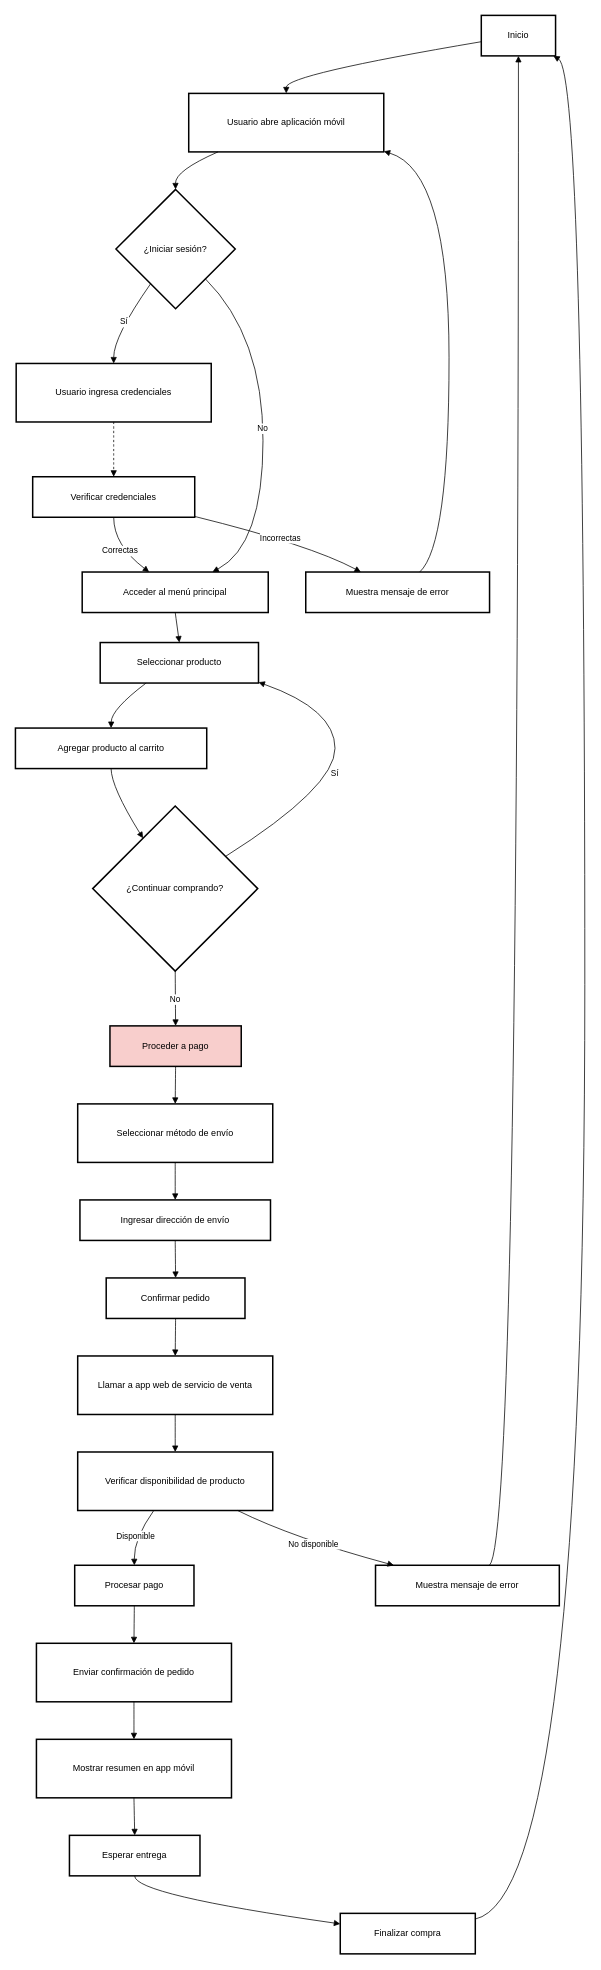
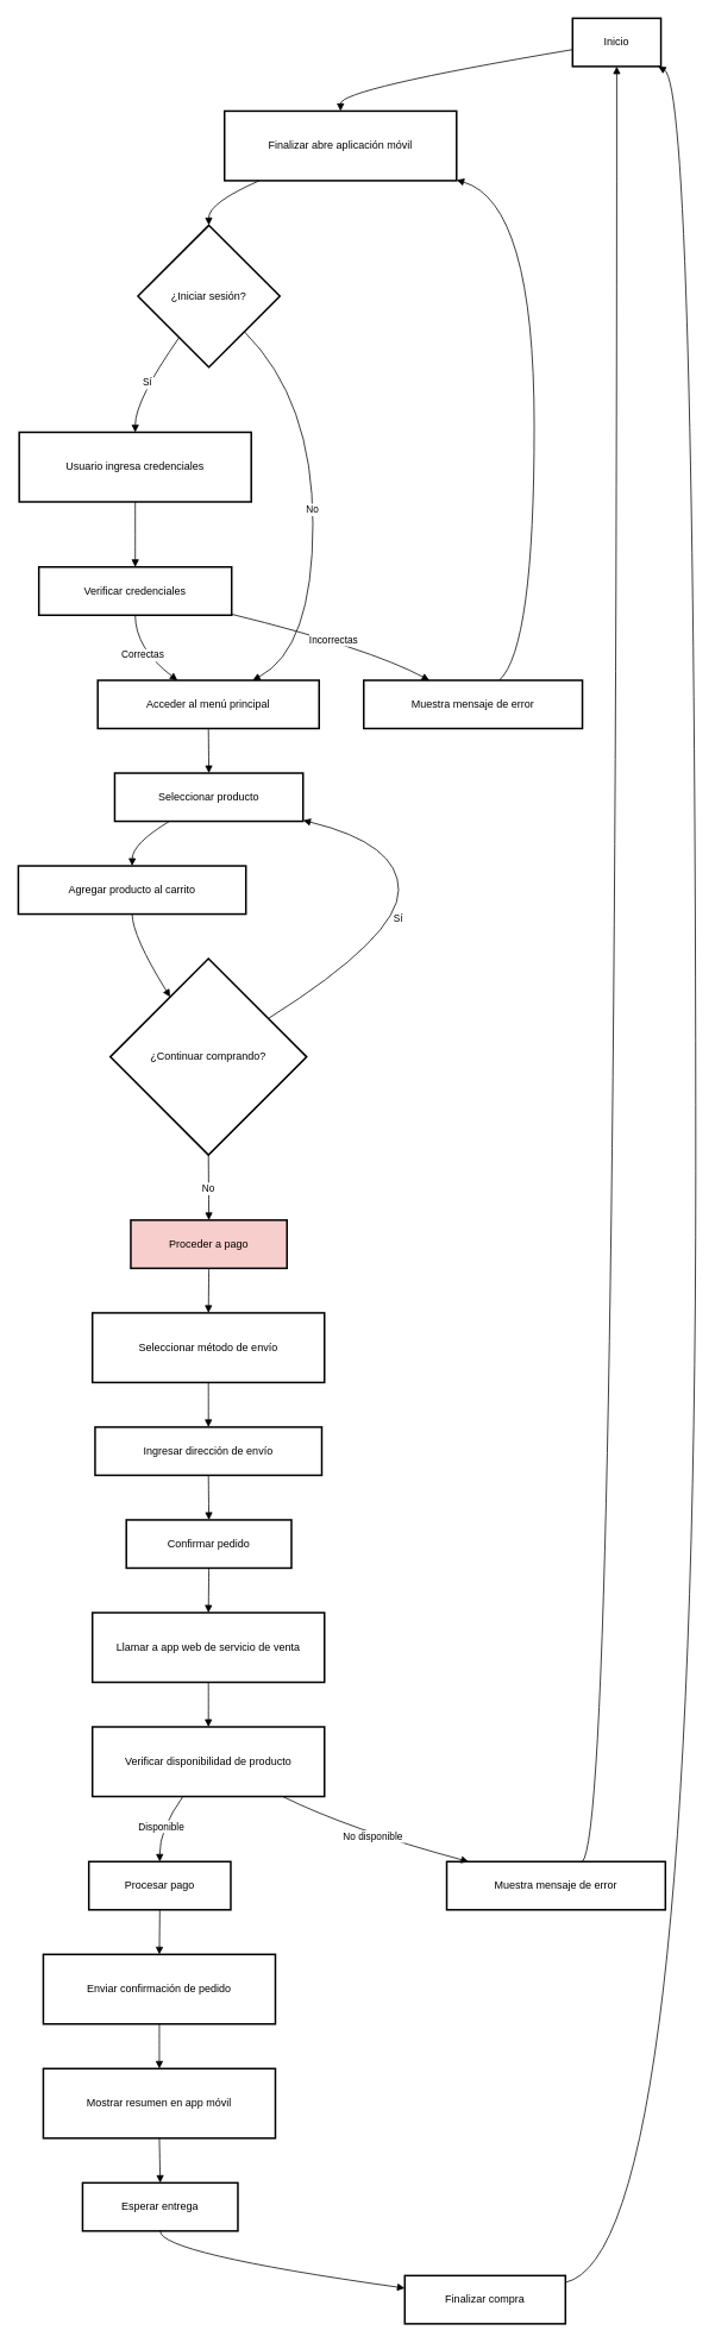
- <mxCell id="3" value="Usuario abre aplicación móvil" style="whiteSpace=wrap;strokeWidth=2;" vertex="1" parent="1"><mxGeometry x="251" y="124" width="260" height="78" as="geometry" /></mxCell>
+ <mxCell id="3" value="Finalizar abre aplicación móvil" style="whiteSpace=wrap;strokeWidth=2;" vertex="1" parent="1"><mxGeometry x="251" y="124" width="260" height="78" as="geometry" /></mxCell>
- <mxCell id="27" value="" style="curved=1;startArrow=none;endArrow=block;exitX=0.5;exitY=1;entryX=0.5;entryY=0;dashed=1;" edge="1" parent="1" source="5" target="6"><mxGeometry relative="1" as="geometry"><Array as="points" /></mxGeometry></mxCell>
+ <mxCell id="27" value="" style="curved=1;startArrow=none;endArrow=block;exitX=0.5;exitY=1;entryX=0.5;entryY=0;" edge="1" parent="1" source="5" target="6"><mxGeometry relative="1" as="geometry"><Array as="points" /></mxGeometry></mxCell>
- <mxCell id="9" value="Seleccionar producto" style="whiteSpace=wrap;strokeWidth=2;" vertex="1" parent="1"><mxGeometry x="133" y="856" width="211" height="54" as="geometry" /></mxCell>
+ <mxCell id="9" value="Seleccionar producto" style="whiteSpace=wrap;strokeWidth=2;" vertex="1" parent="1"><mxGeometry x="128" y="866" width="211" height="54" as="geometry" /></mxCell>
